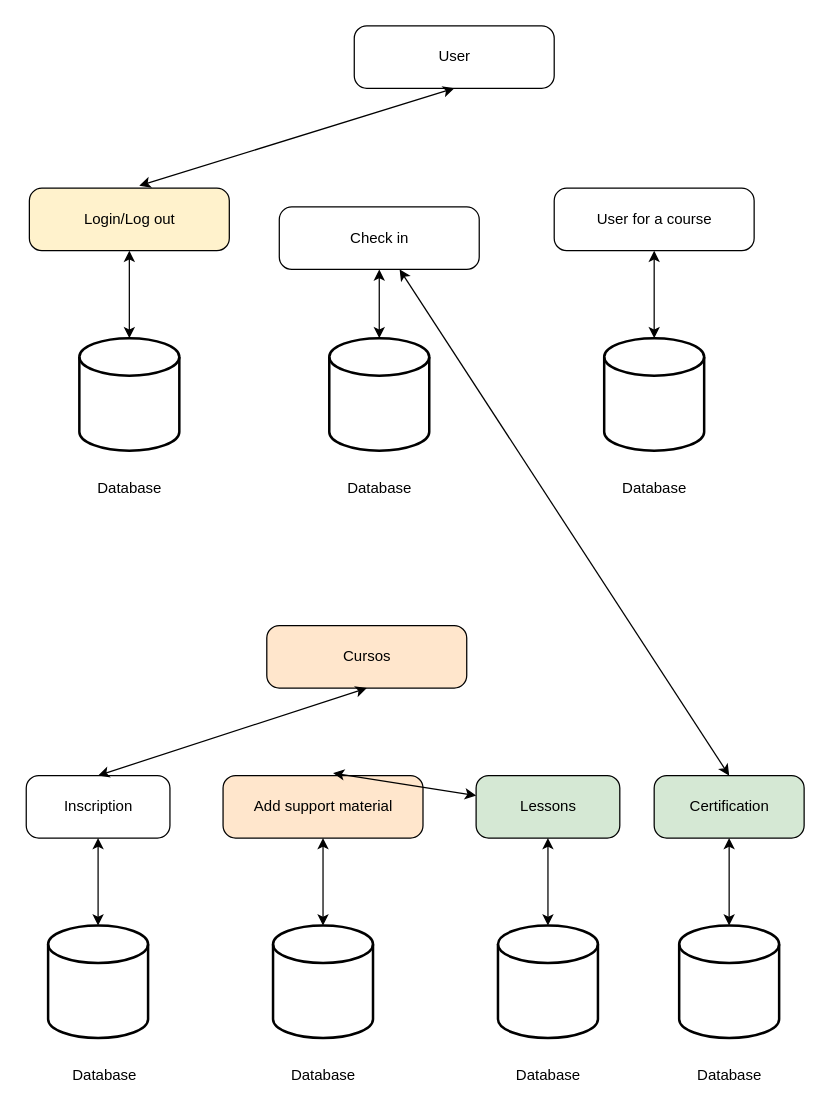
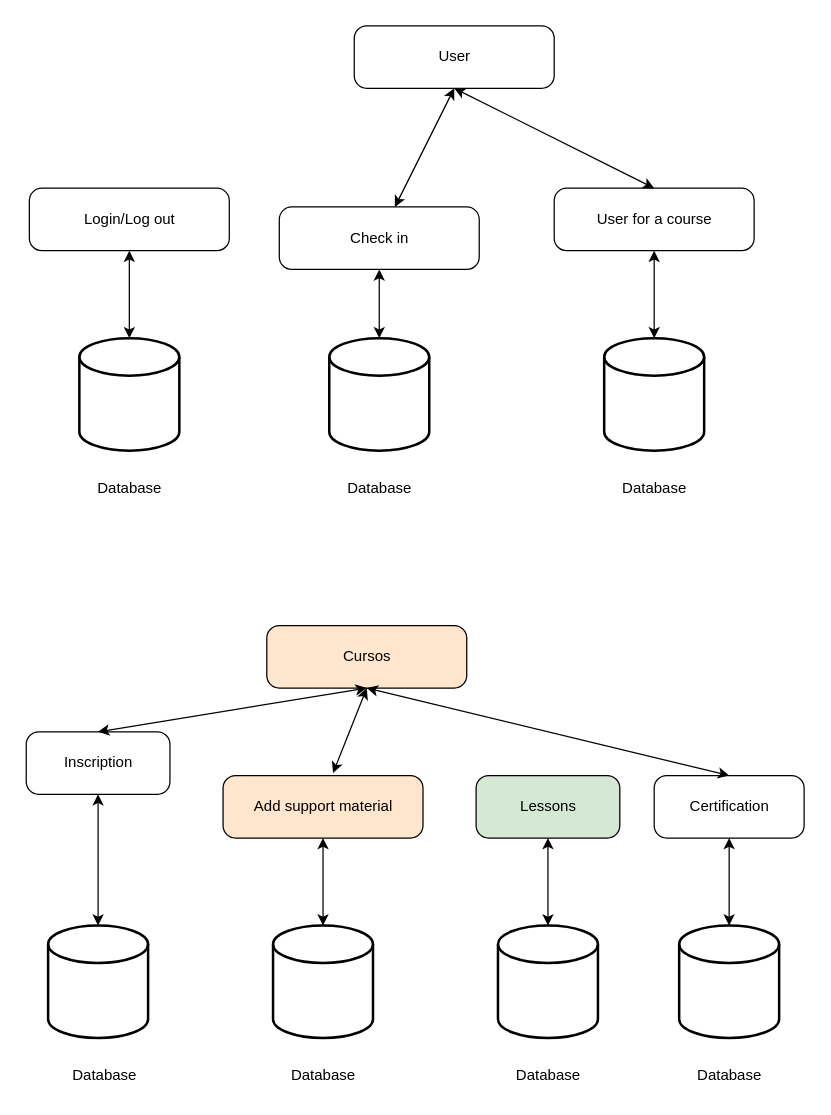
- <mxCell id="6" value="" style="endArrow=classic;startArrow=classic;html=1;exitX=0.55;exitY=-0.04;exitDx=0;exitDy=0;exitPerimeter=0;entryX=0.5;entryY=1;entryDx=0;entryDy=0;" parent="1" source="3" target="2" edge="1"><mxGeometry width="50" height="50" relative="1" as="geometry"><mxPoint x="133" y="130" as="sourcePoint" /><mxPoint x="283" y="80" as="targetPoint" /></mxGeometry></mxCell>
+ <mxCell id="8" value="" style="endArrow=classic;startArrow=classic;html=1;entryX=0.5;entryY=1;entryDx=0;entryDy=0;exitX=0.5;exitY=0;exitDx=0;exitDy=0;" parent="1" source="5" target="2" edge="1"><mxGeometry width="50" height="50" relative="1" as="geometry"><mxPoint x="403" y="173" as="sourcePoint" /><mxPoint x="515" y="70" as="targetPoint" /></mxGeometry></mxCell>
+ <mxCell id="7" value="" style="endArrow=classic;startArrow=classic;html=1;entryX=0.5;entryY=1;entryDx=0;entryDy=0;" parent="1" source="4" target="2" edge="1"><mxGeometry width="50" height="50" relative="1" as="geometry"><mxPoint x="203" y="203" as="sourcePoint" /><mxPoint x="315" y="100" as="targetPoint" /></mxGeometry></mxCell>
- <mxCell id="3" value="Login/Log out" style="html=1;dashed=0;rounded=1;absoluteArcSize=1;arcSize=20;verticalAlign=middle;align=center;fillColor=#fff2cc;" parent="1" vertex="1"><mxGeometry x="23" y="150" width="160" height="50" as="geometry" /></mxCell>
+ <mxCell id="3" value="Login/Log out" style="html=1;dashed=0;rounded=1;absoluteArcSize=1;arcSize=20;verticalAlign=middle;align=center;" parent="1" vertex="1"><mxGeometry x="23" y="150" width="160" height="50" as="geometry" /></mxCell>
- <mxCell id="23" value="" style="endArrow=classic;startArrow=classic;html=1;exitX=0.5;exitY=0;exitDx=0;exitDy=0;" parent="1" source="21" target="4" edge="1"><mxGeometry width="50" height="50" relative="1" as="geometry"><mxPoint x="393" y="653" as="sourcePoint" /><mxPoint x="505" y="550" as="targetPoint" /></mxGeometry></mxCell>
+ <mxCell id="23" value="" style="endArrow=classic;startArrow=classic;html=1;entryX=0.5;entryY=1;entryDx=0;entryDy=0;exitX=0.5;exitY=0;exitDx=0;exitDy=0;" parent="1" source="21" target="18" edge="1"><mxGeometry width="50" height="50" relative="1" as="geometry"><mxPoint x="393" y="653" as="sourcePoint" /><mxPoint x="505" y="550" as="targetPoint" /></mxGeometry></mxCell>
- <mxCell id="22" value="" style="endArrow=classic;startArrow=classic;html=1;exitX=0.55;exitY=-0.04;exitDx=0;exitDy=0;exitPerimeter=0;" parent="1" source="19" target="20" edge="1"><mxGeometry width="50" height="50" relative="1" as="geometry"><mxPoint x="123" y="610" as="sourcePoint" /><mxPoint x="273" y="560" as="targetPoint" /></mxGeometry></mxCell>
+ <mxCell id="22" value="" style="endArrow=classic;startArrow=classic;html=1;exitX=0.55;exitY=-0.04;exitDx=0;exitDy=0;exitPerimeter=0;entryX=0.5;entryY=1;entryDx=0;entryDy=0;" parent="1" source="19" target="18" edge="1"><mxGeometry width="50" height="50" relative="1" as="geometry"><mxPoint x="123" y="610" as="sourcePoint" /><mxPoint x="273" y="560" as="targetPoint" /></mxGeometry></mxCell>
- <mxCell id="33" value="Inscription" style="html=1;dashed=0;rounded=1;absoluteArcSize=1;arcSize=20;verticalAlign=middle;align=center;" parent="1" vertex="1"><mxGeometry x="20.5" y="620" width="115" height="50" as="geometry" /></mxCell>
+ <mxCell id="33" value="Inscription" style="html=1;dashed=0;rounded=1;absoluteArcSize=1;arcSize=20;verticalAlign=middle;align=center;" parent="1" vertex="1"><mxGeometry x="20.5" y="585" width="115" height="50" as="geometry" /></mxCell>
- <mxCell id="21" value="Certification" style="html=1;dashed=0;rounded=1;absoluteArcSize=1;arcSize=20;verticalAlign=middle;align=center;fillColor=#d5e8d4;" parent="1" vertex="1"><mxGeometry x="523" y="620" width="120" height="50" as="geometry" /></mxCell>
+ <mxCell id="21" value="Certification" style="html=1;dashed=0;rounded=1;absoluteArcSize=1;arcSize=20;verticalAlign=middle;align=center;" parent="1" vertex="1"><mxGeometry x="523" y="620" width="120" height="50" as="geometry" /></mxCell>
